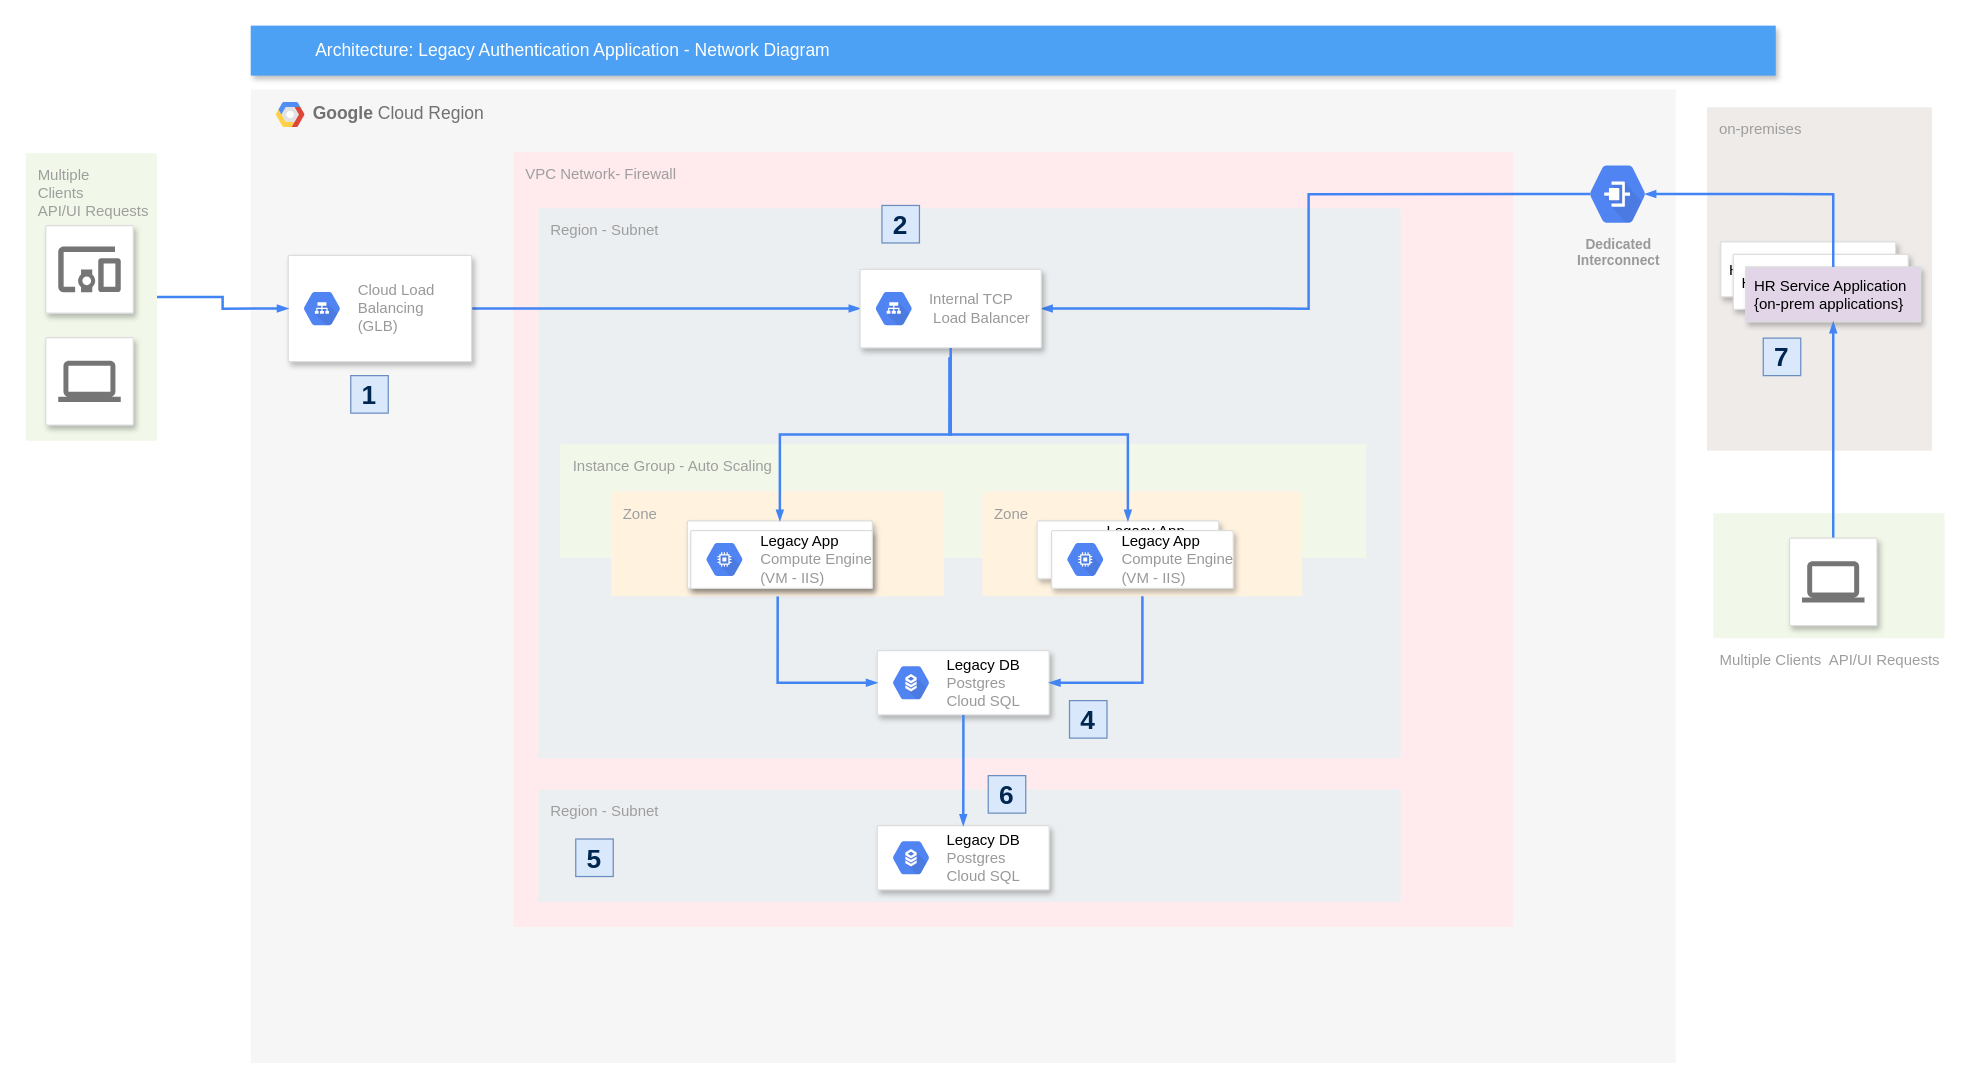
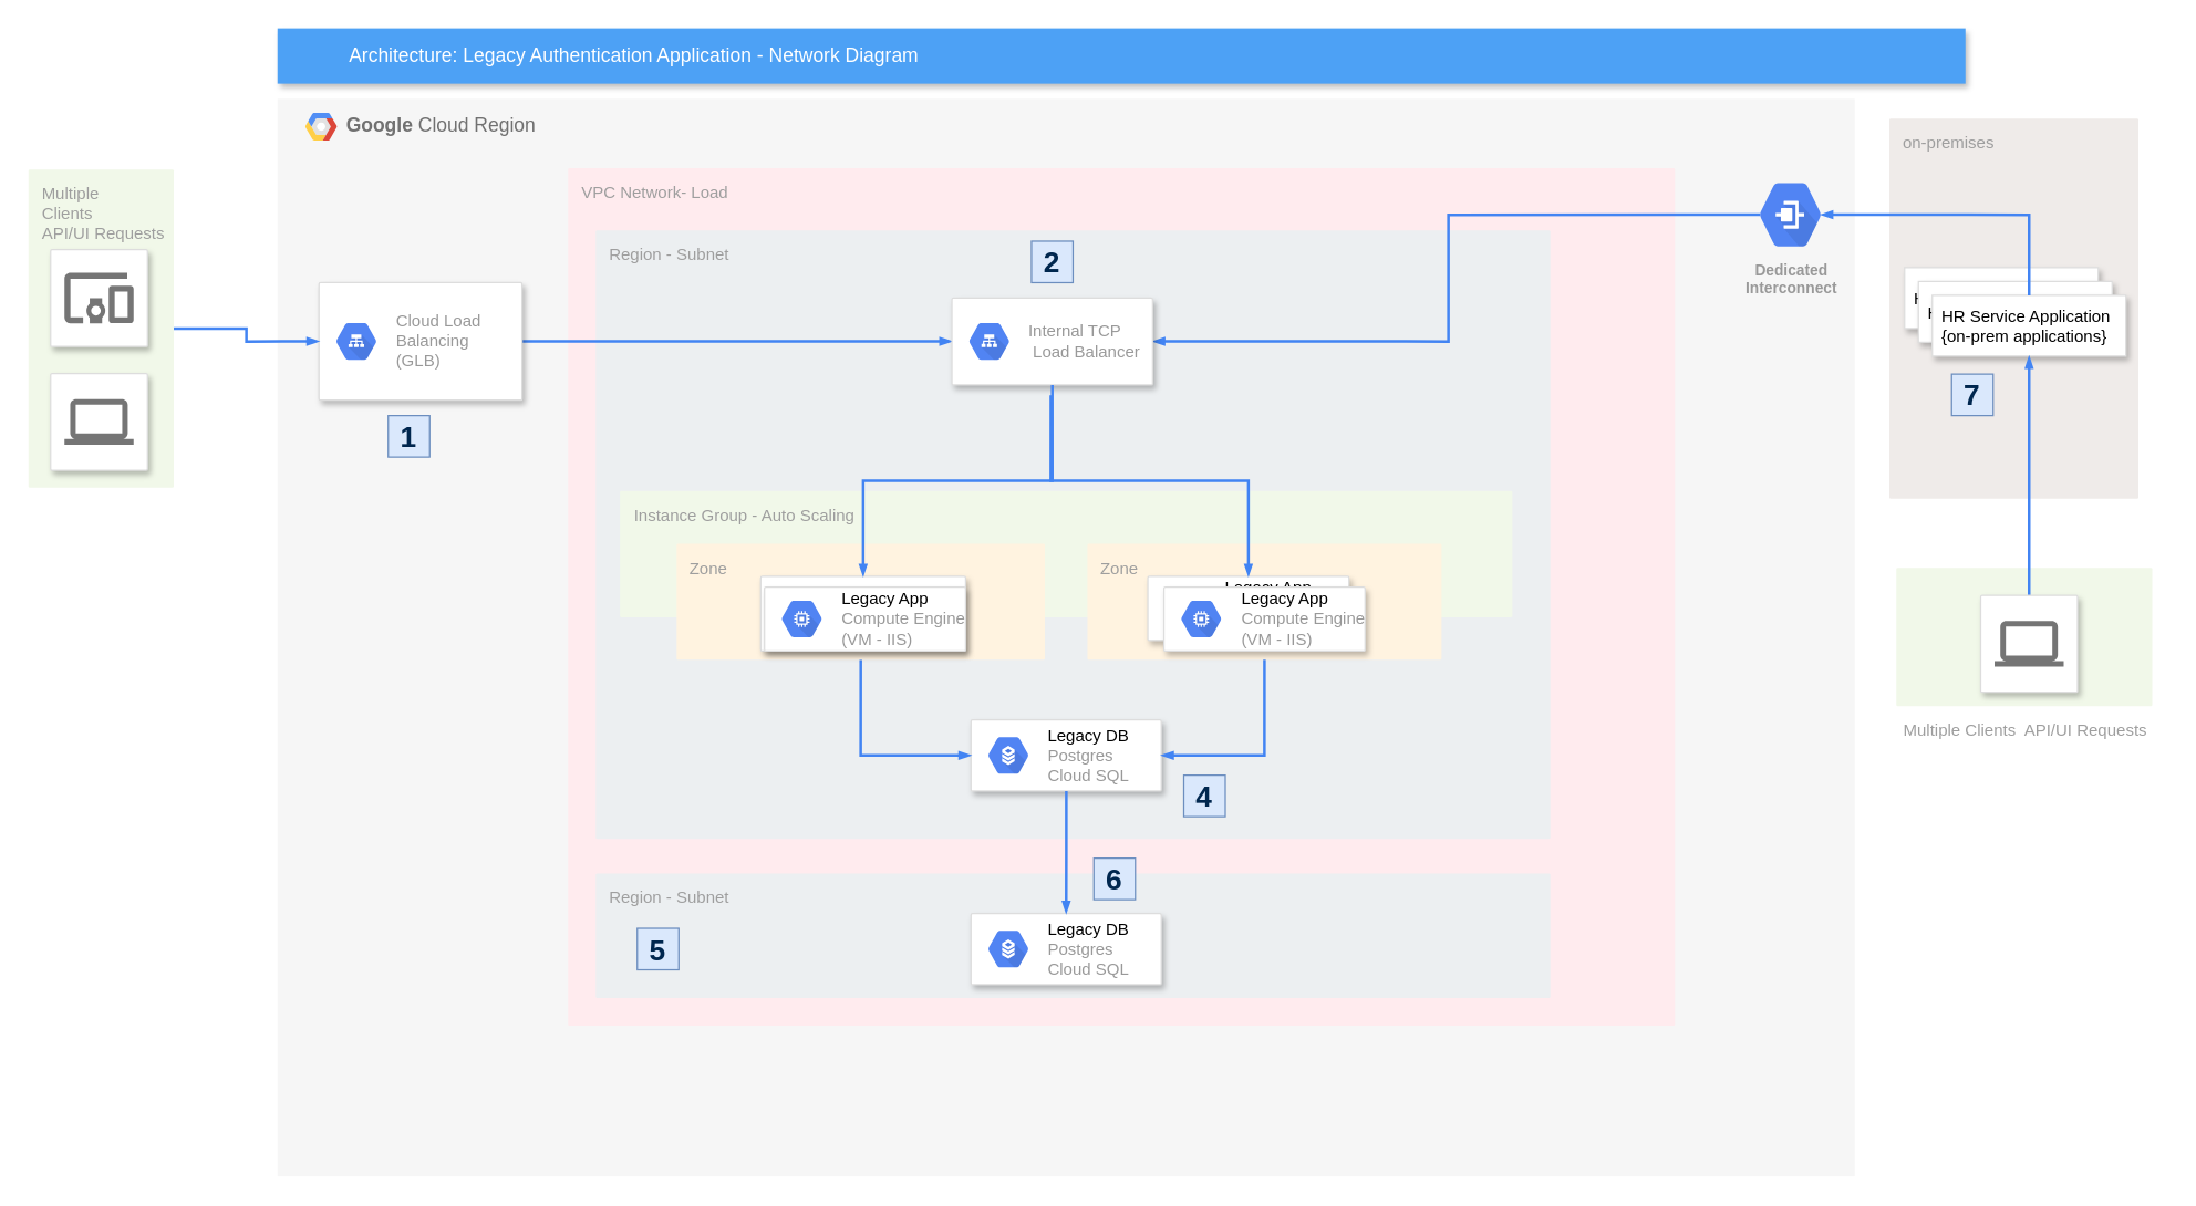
- <mxCell id="4" value="VPC Network- Firewall" style="sketch=0;points=[[0,0,0],[0.25,0,0],[0.5,0,0],[0.75,0,0],[1,0,0],[1,0.25,0],[1,0.5,0],[1,0.75,0],[1,1,0],[0.75,1,0],[0.5,1,0],[0.25,1,0],[0,1,0],[0,0.75,0],[0,0.5,0],[0,0.25,0]];rounded=1;absoluteArcSize=1;arcSize=2;html=1;strokeColor=none;gradientColor=none;shadow=0;dashed=0;fontSize=12;fontColor=#9E9E9E;align=left;verticalAlign=top;spacing=10;spacingTop=-4;fillColor=#FFEBEE;fontFamily=Helvetica;" vertex="1" parent="2"><mxGeometry x="210" y="50.11" width="800" height="619.89" as="geometry" /></mxCell>
+ <mxCell id="4" value="VPC Network- Load" style="sketch=0;points=[[0,0,0],[0.25,0,0],[0.5,0,0],[0.75,0,0],[1,0,0],[1,0.25,0],[1,0.5,0],[1,0.75,0],[1,1,0],[0.75,1,0],[0.5,1,0],[0.25,1,0],[0,1,0],[0,0.75,0],[0,0.5,0],[0,0.25,0]];rounded=1;absoluteArcSize=1;arcSize=2;html=1;strokeColor=none;gradientColor=none;shadow=0;dashed=0;fontSize=12;fontColor=#9E9E9E;align=left;verticalAlign=top;spacing=10;spacingTop=-4;fillColor=#FFEBEE;fontFamily=Helvetica;" vertex="1" parent="2"><mxGeometry x="210" y="50.11" width="800" height="619.89" as="geometry" /></mxCell>
- <mxCell id="36" value="&lt;b&gt;&lt;font style=&quot;font-size: 21px&quot; color=&quot;#00274f&quot;&gt;2&lt;/font&gt;&lt;/b&gt;" style="text;html=1;strokeColor=#6c8ebf;fillColor=#dae8fc;align=center;verticalAlign=middle;whiteSpace=wrap;rounded=0;" vertex="1" parent="2"><mxGeometry x="504.96" y="92.88" width="30" height="30" as="geometry" /></mxCell>
+ <mxCell id="36" value="&lt;b&gt;&lt;font style=&quot;font-size: 21px&quot; color=&quot;#00274f&quot;&gt;2&lt;/font&gt;&lt;/b&gt;" style="text;html=1;strokeColor=#6c8ebf;fillColor=#dae8fc;align=center;verticalAlign=middle;whiteSpace=wrap;rounded=0;" vertex="1" parent="2"><mxGeometry x="544.96" y="102.88" width="30" height="30" as="geometry" /></mxCell>
- <mxCell id="53" value="HR Service Application &#10;{on-prem applications}" style="dashed=0;strokeColor=#dddddd;shadow=1;strokeWidth=1;labelPosition=center;verticalLabelPosition=middle;align=left;verticalAlign=middle;spacingLeft=5;fontSize=12;fontFamily=Helvetica;fontColor=#000000;fillColor=#e1d5e7;" parent="50" vertex="1"><mxGeometry x="20" y="20" width="140" height="44" as="geometry" /></mxCell>
+ <mxCell id="53" value="HR Service Application &#10;{on-prem applications}" style="dashed=0;strokeColor=#dddddd;shadow=1;strokeWidth=1;labelPosition=center;verticalLabelPosition=middle;align=left;verticalAlign=middle;spacingLeft=5;fontSize=12;fontFamily=Helvetica;fontColor=#000000;" parent="50" vertex="1"><mxGeometry x="20" y="20" width="140" height="44" as="geometry" /></mxCell>
